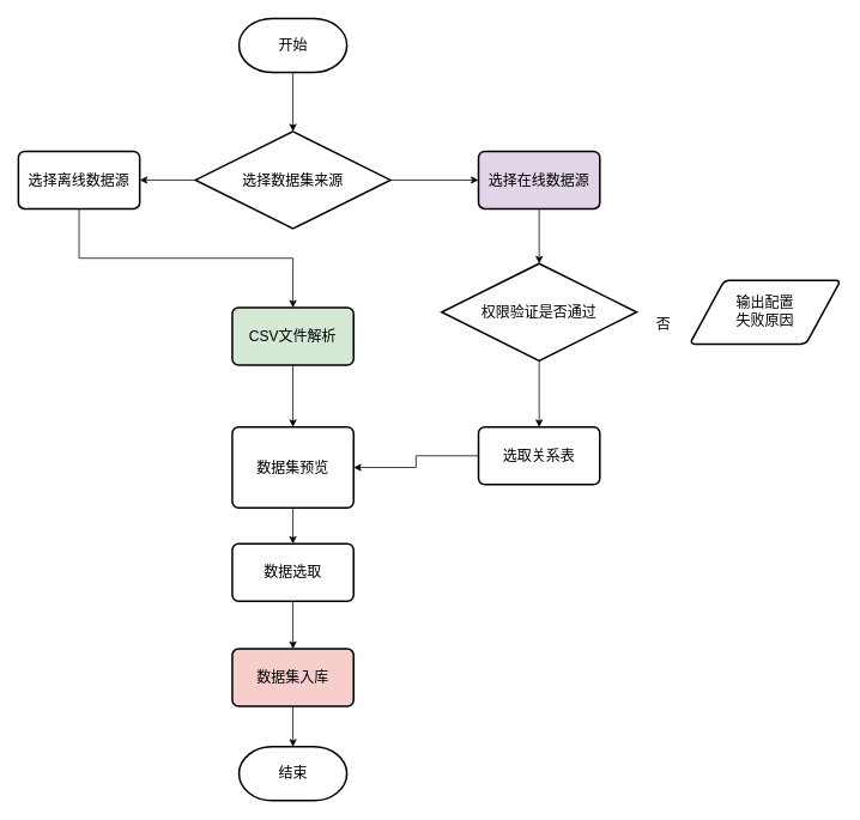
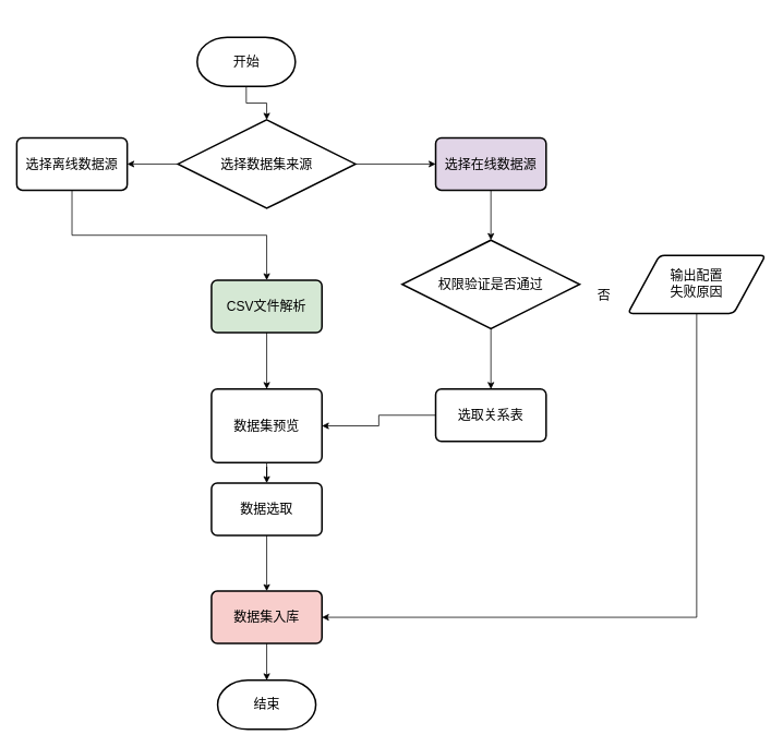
- <mxCell id="3" value="&lt;font style=&quot;font-size: 16px;&quot;&gt;开始&lt;/font&gt;" style="strokeWidth=2;html=1;shape=mxgraph.flowchart.terminator;whiteSpace=wrap;" vertex="1" parent="1"><mxGeometry x="265.5" y="20" width="120" height="60" as="geometry" /></mxCell>
+ <mxCell id="3" value="&lt;font style=&quot;font-size: 16px;&quot;&gt;开始&lt;/font&gt;" style="strokeWidth=2;html=1;shape=mxgraph.flowchart.terminator;whiteSpace=wrap;" vertex="1" parent="1"><mxGeometry x="240.5" y="45" width="120" height="60" as="geometry" /></mxCell>
- <mxCell id="24" value="&lt;span style=&quot;font-size: 16px;&quot;&gt;数据选取&lt;/span&gt;" style="rounded=1;whiteSpace=wrap;html=1;absoluteArcSize=1;arcSize=14;strokeWidth=2;" vertex="1" parent="1"><mxGeometry x="258" y="605" width="135" height="64" as="geometry" /></mxCell>
+ <mxCell id="24" value="&lt;span style=&quot;font-size: 16px;&quot;&gt;数据选取&lt;/span&gt;" style="rounded=1;whiteSpace=wrap;html=1;absoluteArcSize=1;arcSize=14;strokeWidth=2;" vertex="1" parent="1"><mxGeometry x="258" y="590" width="135" height="64" as="geometry" /></mxCell>
+ <mxCell id="9" style="edgeStyle=orthogonalEdgeStyle;rounded=0;orthogonalLoop=1;jettySize=auto;html=1;exitX=0.5;exitY=1;exitDx=0;exitDy=0;entryX=1;entryY=0.5;entryDx=0;entryDy=0;" edge="1" parent="1" source="10" target="26"><mxGeometry relative="1" as="geometry" /></mxCell>
